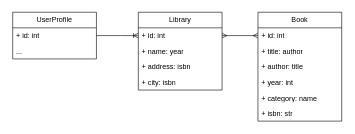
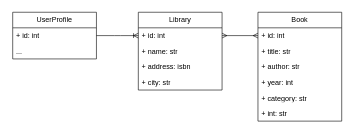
- <mxCell id="7" value="+ name: year" style="text;strokeColor=none;fillColor=none;align=left;verticalAlign=top;spacingLeft=4;spacingRight=4;overflow=hidden;rotatable=0;points=[[0,0.5],[1,0.5]];portConstraint=eastwest;whiteSpace=wrap;html=1;" vertex="1" parent="5"><mxGeometry y="52" width="140" height="26" as="geometry" /></mxCell>
+ <mxCell id="7" value="+ name: str" style="text;strokeColor=none;fillColor=none;align=left;verticalAlign=top;spacingLeft=4;spacingRight=4;overflow=hidden;rotatable=0;points=[[0,0.5],[1,0.5]];portConstraint=eastwest;whiteSpace=wrap;html=1;" vertex="1" parent="5"><mxGeometry y="52" width="140" height="26" as="geometry" /></mxCell>
- <mxCell id="12" value="+ title: author" style="text;strokeColor=none;fillColor=none;align=left;verticalAlign=top;spacingLeft=4;spacingRight=4;overflow=hidden;rotatable=0;points=[[0,0.5],[1,0.5]];portConstraint=eastwest;whiteSpace=wrap;html=1;" vertex="1" parent="10"><mxGeometry y="52" width="140" height="26" as="geometry" /></mxCell>
+ <mxCell id="12" value="+ title: str" style="text;strokeColor=none;fillColor=none;align=left;verticalAlign=top;spacingLeft=4;spacingRight=4;overflow=hidden;rotatable=0;points=[[0,0.5],[1,0.5]];portConstraint=eastwest;whiteSpace=wrap;html=1;" vertex="1" parent="10"><mxGeometry y="52" width="140" height="26" as="geometry" /></mxCell>
- <mxCell id="13" value="+ author: title" style="text;strokeColor=none;fillColor=none;align=left;verticalAlign=top;spacingLeft=4;spacingRight=4;overflow=hidden;rotatable=0;points=[[0,0.5],[1,0.5]];portConstraint=eastwest;whiteSpace=wrap;html=1;" vertex="1" parent="10"><mxGeometry y="78" width="140" height="26" as="geometry" /></mxCell>
+ <mxCell id="13" value="+ author: str" style="text;strokeColor=none;fillColor=none;align=left;verticalAlign=top;spacingLeft=4;spacingRight=4;overflow=hidden;rotatable=0;points=[[0,0.5],[1,0.5]];portConstraint=eastwest;whiteSpace=wrap;html=1;" vertex="1" parent="10"><mxGeometry y="78" width="140" height="26" as="geometry" /></mxCell>
- <mxCell id="9" value="+ city: isbn" style="text;strokeColor=none;fillColor=none;align=left;verticalAlign=top;spacingLeft=4;spacingRight=4;overflow=hidden;rotatable=0;points=[[0,0.5],[1,0.5]];portConstraint=eastwest;whiteSpace=wrap;html=1;" vertex="1" parent="5"><mxGeometry y="104" width="140" height="26" as="geometry" /></mxCell>
+ <mxCell id="9" value="+ city: str" style="text;strokeColor=none;fillColor=none;align=left;verticalAlign=top;spacingLeft=4;spacingRight=4;overflow=hidden;rotatable=0;points=[[0,0.5],[1,0.5]];portConstraint=eastwest;whiteSpace=wrap;html=1;" vertex="1" parent="5"><mxGeometry y="104" width="140" height="26" as="geometry" /></mxCell>
- <mxCell id="15" value="+ category: name" style="text;strokeColor=none;fillColor=none;align=left;verticalAlign=top;spacingLeft=4;spacingRight=4;overflow=hidden;rotatable=0;points=[[0,0.5],[1,0.5]];portConstraint=eastwest;whiteSpace=wrap;html=1;" vertex="1" parent="10"><mxGeometry y="130" width="140" height="26" as="geometry" /></mxCell>
+ <mxCell id="15" value="+ category: str" style="text;strokeColor=none;fillColor=none;align=left;verticalAlign=top;spacingLeft=4;spacingRight=4;overflow=hidden;rotatable=0;points=[[0,0.5],[1,0.5]];portConstraint=eastwest;whiteSpace=wrap;html=1;" vertex="1" parent="10"><mxGeometry y="130" width="140" height="26" as="geometry" /></mxCell>
- <mxCell id="16" value="+ isbn: str" style="text;strokeColor=none;fillColor=none;align=left;verticalAlign=top;spacingLeft=4;spacingRight=4;overflow=hidden;rotatable=0;points=[[0,0.5],[1,0.5]];portConstraint=eastwest;whiteSpace=wrap;html=1;" vertex="1" parent="10"><mxGeometry y="156" width="140" height="26" as="geometry" /></mxCell>
+ <mxCell id="16" value="+ int: str" style="text;strokeColor=none;fillColor=none;align=left;verticalAlign=top;spacingLeft=4;spacingRight=4;overflow=hidden;rotatable=0;points=[[0,0.5],[1,0.5]];portConstraint=eastwest;whiteSpace=wrap;html=1;" vertex="1" parent="10"><mxGeometry y="156" width="140" height="26" as="geometry" /></mxCell>
